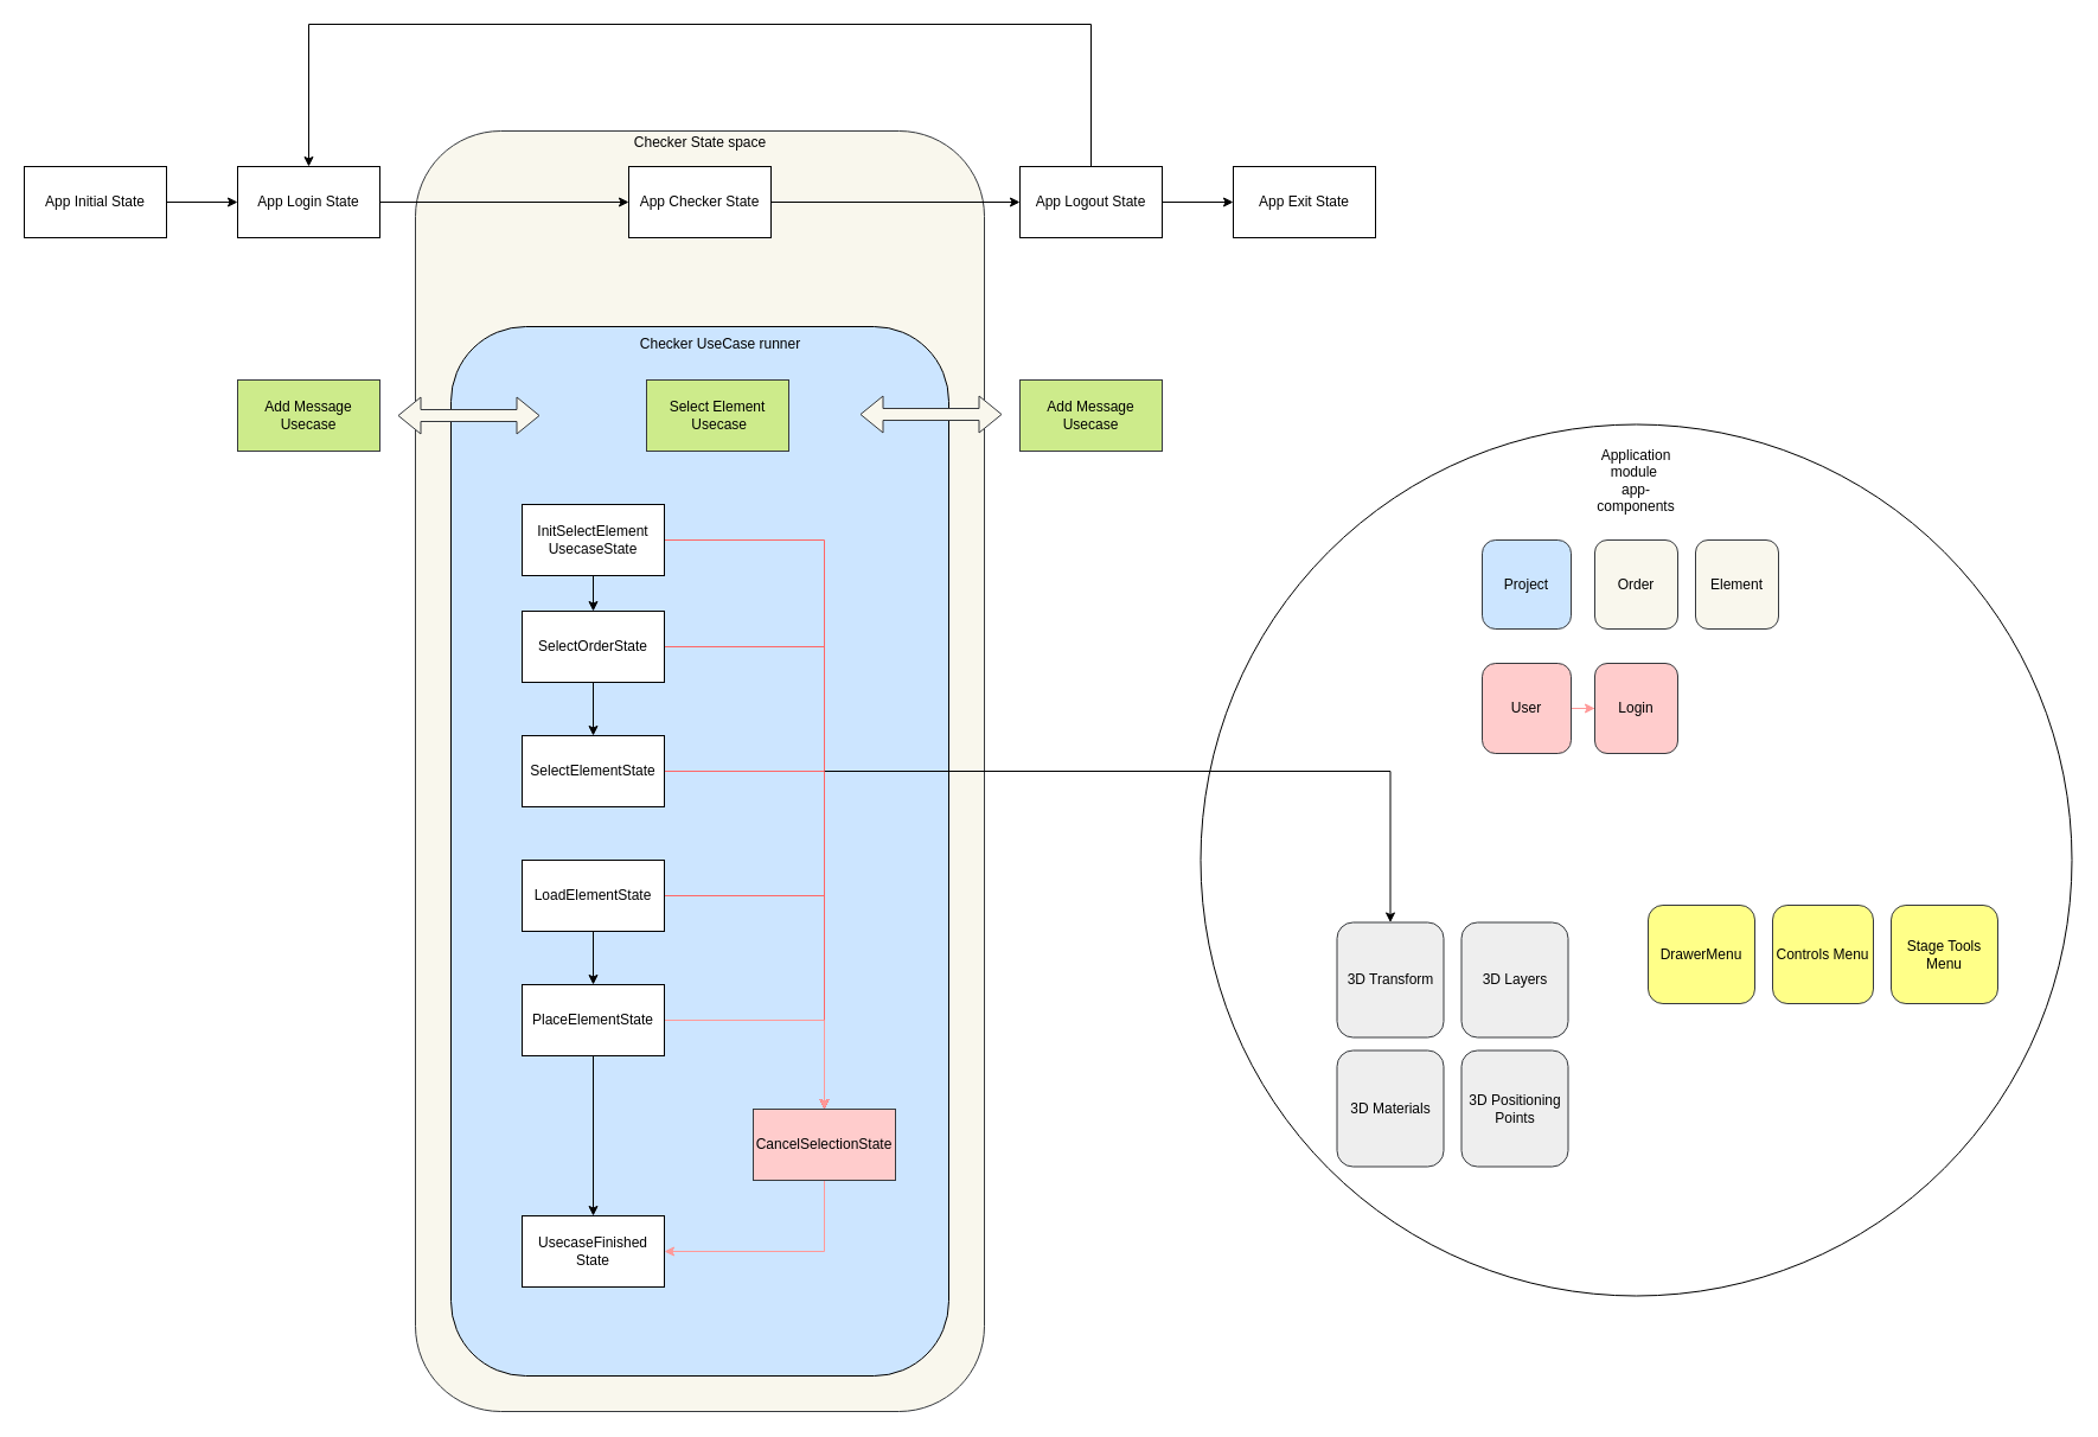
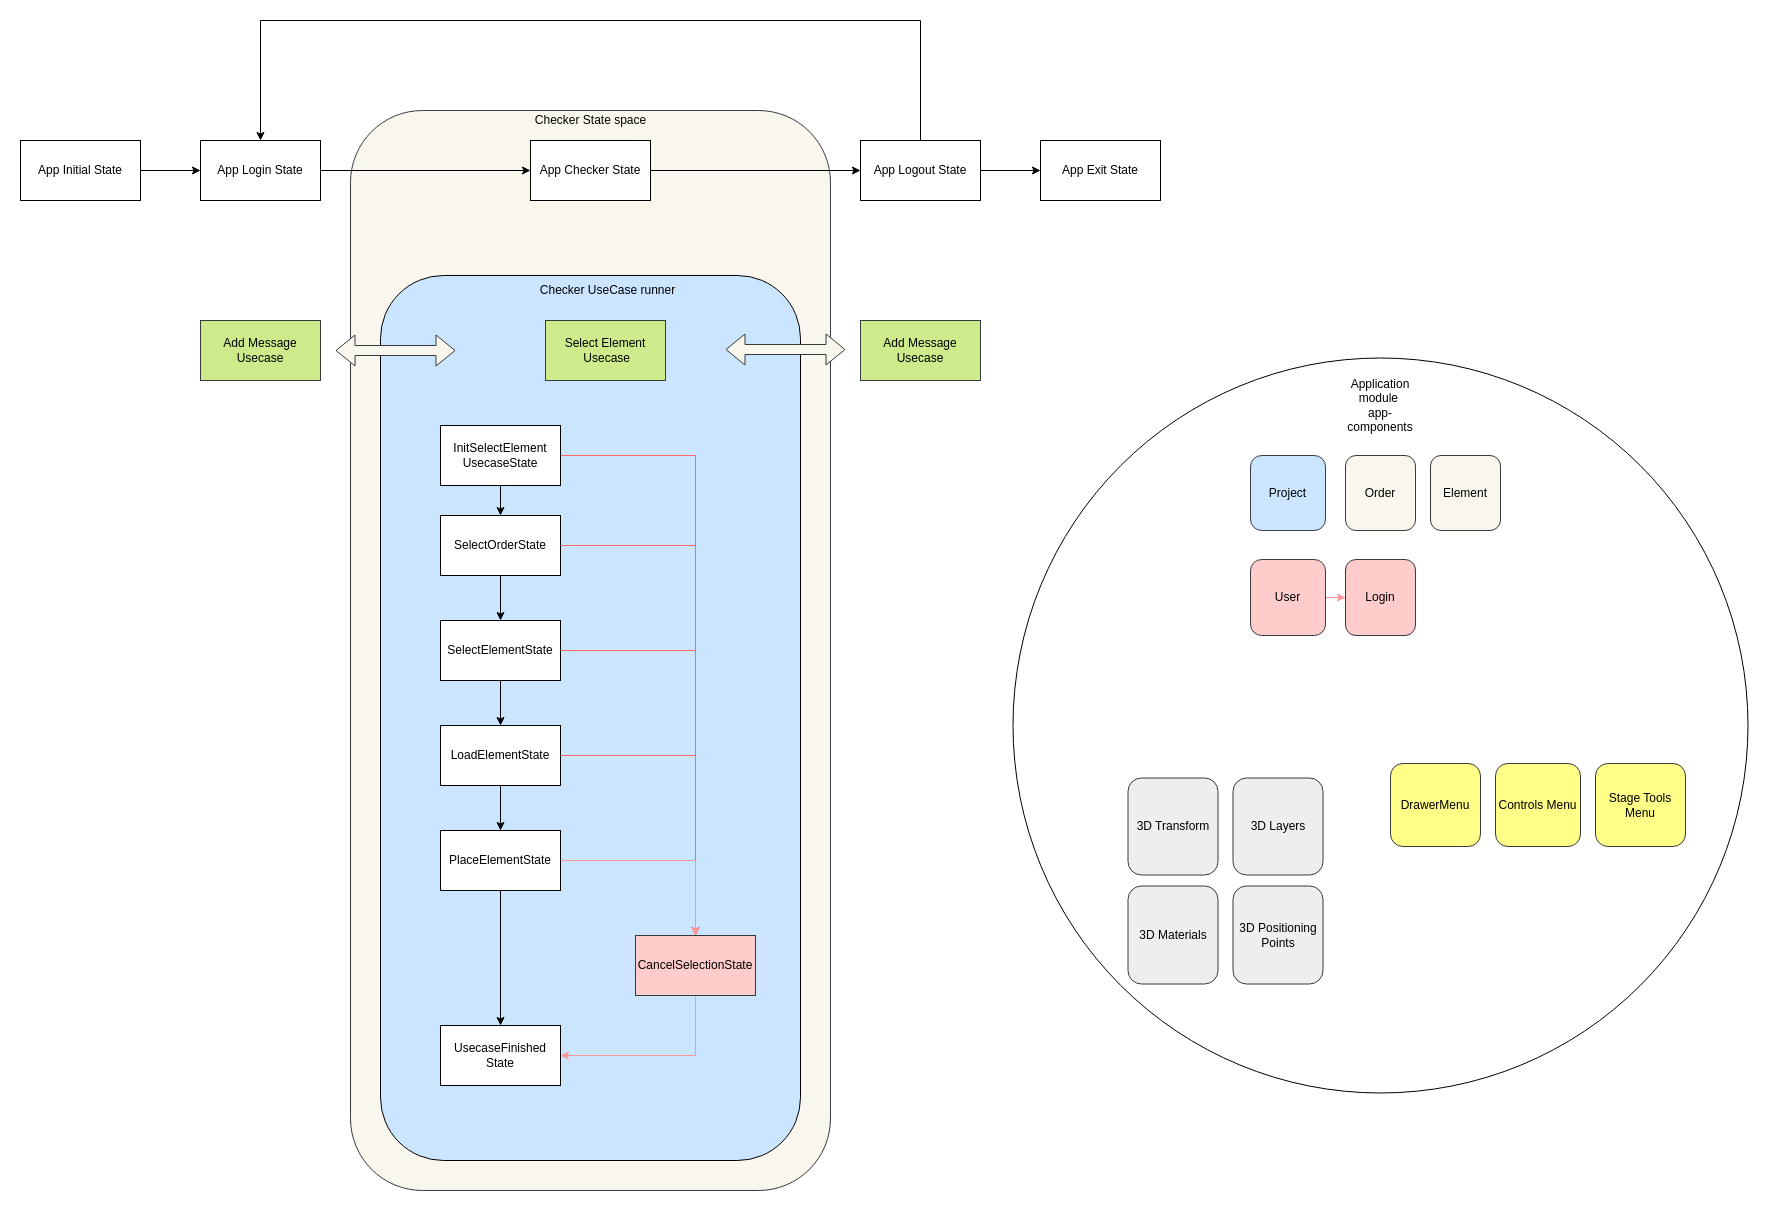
- <mxCell id="24" style="edgeStyle=orthogonalEdgeStyle;rounded=0;orthogonalLoop=1;jettySize=auto;html=1;" parent="1" source="26" target="47" edge="1"><mxGeometry relative="1" as="geometry" /></mxCell>
+ <mxCell id="24" style="edgeStyle=orthogonalEdgeStyle;rounded=0;orthogonalLoop=1;jettySize=auto;html=1;" parent="1" source="26" target="29" edge="1"><mxGeometry relative="1" as="geometry" /></mxCell>
